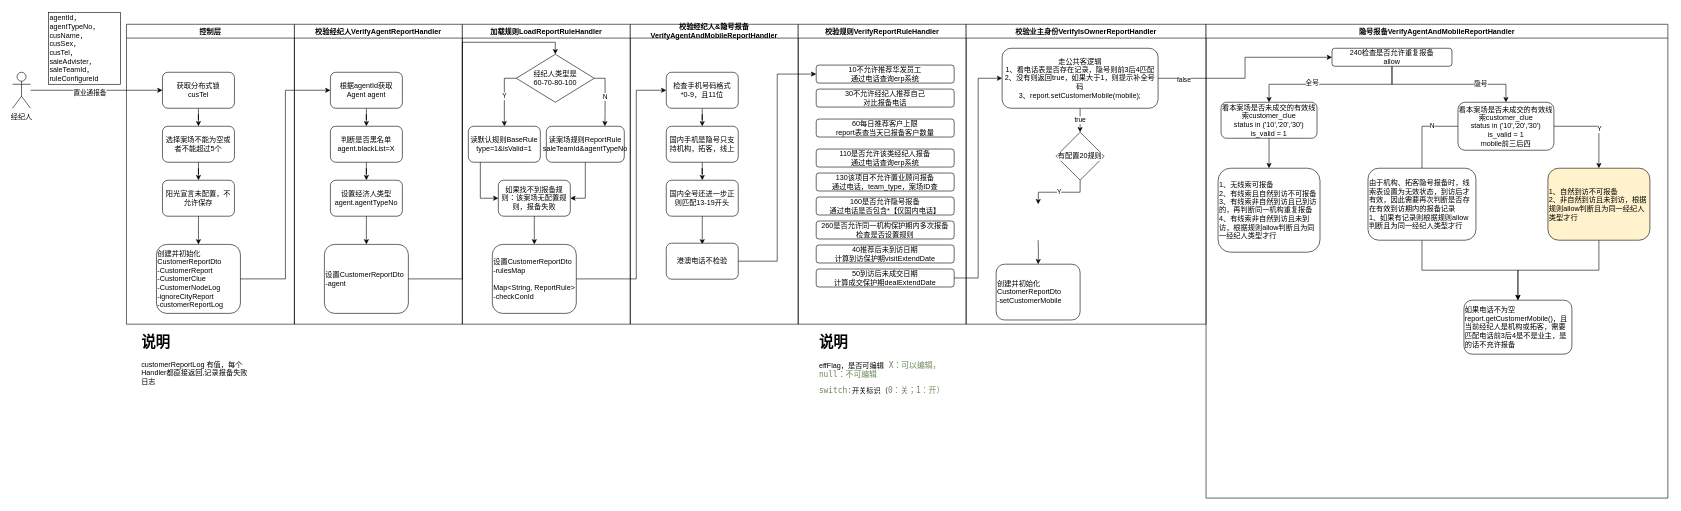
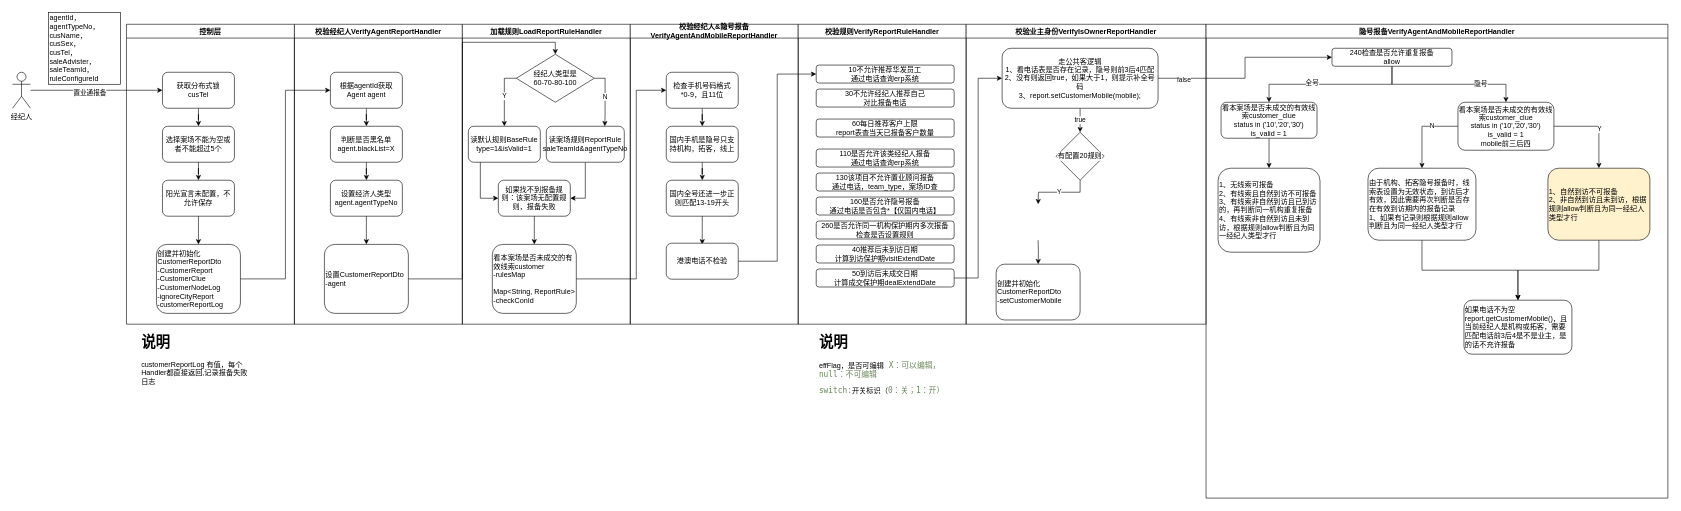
- <mxCell id="65" style="edgeStyle=orthogonalEdgeStyle;rounded=0;orthogonalLoop=1;jettySize=auto;html=1;exitX=0;exitY=0.5;exitDx=0;exitDy=0;entryX=0.5;entryY=0;entryDx=0;entryDy=0;endArrow=none;" parent="59" source="69" target="74" edge="1"><mxGeometry relative="1" as="geometry" /></mxCell>
+ <mxCell id="65" style="edgeStyle=orthogonalEdgeStyle;rounded=0;orthogonalLoop=1;jettySize=auto;html=1;exitX=0;exitY=0.5;exitDx=0;exitDy=0;entryX=0.5;entryY=0;entryDx=0;entryDy=0;" parent="59" source="69" target="74" edge="1"><mxGeometry relative="1" as="geometry" /></mxCell>
- <mxCell id="28" value="&lt;div class=&quot;mind-clipboard&quot;&gt;设置CustomerReportDto&lt;br&gt;&lt;/div&gt;&lt;div class=&quot;mind-clipboard&quot;&gt;-rulesMap&lt;/div&gt;&lt;div class=&quot;mind-clipboard&quot;&gt;&lt;br&gt;&lt;/div&gt;&lt;div class=&quot;mind-clipboard&quot;&gt;Map&amp;lt;String, ReportRule&amp;gt;&lt;br&gt;&lt;/div&gt;&lt;div class=&quot;mind-clipboard&quot;&gt;-checkConId&lt;/div&gt;" style="rounded=1;whiteSpace=wrap;html=1;shadow=0;align=left;" parent="23" vertex="1"><mxGeometry x="50" y="367" width="140" height="115" as="geometry" /></mxCell>
+ <mxCell id="28" value="&lt;div class=&quot;mind-clipboard&quot;&gt;看本案场是否未成交的有效线索customer&lt;br&gt;&lt;/div&gt;&lt;div class=&quot;mind-clipboard&quot;&gt;-rulesMap&lt;/div&gt;&lt;div class=&quot;mind-clipboard&quot;&gt;&lt;br&gt;&lt;/div&gt;&lt;div class=&quot;mind-clipboard&quot;&gt;Map&amp;lt;String, ReportRule&amp;gt;&lt;br&gt;&lt;/div&gt;&lt;div class=&quot;mind-clipboard&quot;&gt;-checkConId&lt;/div&gt;" style="rounded=1;whiteSpace=wrap;html=1;shadow=0;align=left;" parent="23" vertex="1"><mxGeometry x="50" y="367" width="140" height="115" as="geometry" /></mxCell>
